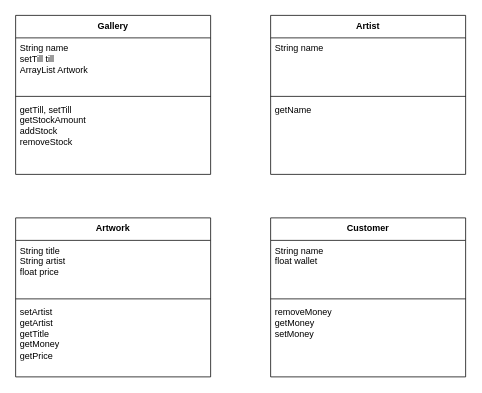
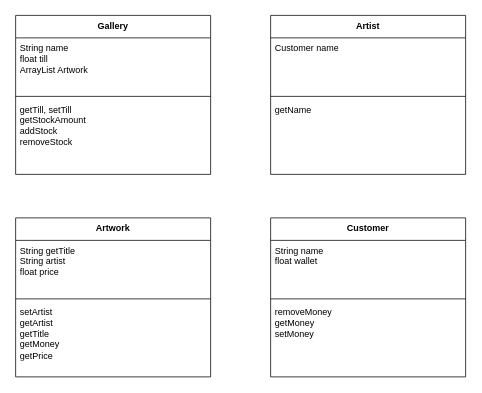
- <mxCell id="7" value="String name" style="text;strokeColor=none;fillColor=none;align=left;verticalAlign=top;spacingLeft=4;spacingRight=4;overflow=hidden;rotatable=0;points=[[0,0.5],[1,0.5]];portConstraint=eastwest;whiteSpace=wrap;html=1;" vertex="1" parent="6"><mxGeometry y="30" width="260" height="74" as="geometry" /></mxCell>
+ <mxCell id="7" value="Customer name" style="text;strokeColor=none;fillColor=none;align=left;verticalAlign=top;spacingLeft=4;spacingRight=4;overflow=hidden;rotatable=0;points=[[0,0.5],[1,0.5]];portConstraint=eastwest;whiteSpace=wrap;html=1;" vertex="1" parent="6"><mxGeometry y="30" width="260" height="74" as="geometry" /></mxCell>
- <mxCell id="3" value="String name&lt;br&gt;setTill till&lt;br&gt;ArrayList Artwork" style="text;strokeColor=none;fillColor=none;align=left;verticalAlign=top;spacingLeft=4;spacingRight=4;overflow=hidden;rotatable=0;points=[[0,0.5],[1,0.5]];portConstraint=eastwest;whiteSpace=wrap;html=1;" vertex="1" parent="2"><mxGeometry y="30" width="260" height="74" as="geometry" /></mxCell>
+ <mxCell id="3" value="String name&lt;br&gt;float till&lt;br&gt;ArrayList Artwork" style="text;strokeColor=none;fillColor=none;align=left;verticalAlign=top;spacingLeft=4;spacingRight=4;overflow=hidden;rotatable=0;points=[[0,0.5],[1,0.5]];portConstraint=eastwest;whiteSpace=wrap;html=1;" vertex="1" parent="2"><mxGeometry y="30" width="260" height="74" as="geometry" /></mxCell>
- <mxCell id="11" value="String title&lt;br&gt;String artist&lt;br&gt;float price" style="text;strokeColor=none;fillColor=none;align=left;verticalAlign=top;spacingLeft=4;spacingRight=4;overflow=hidden;rotatable=0;points=[[0,0.5],[1,0.5]];portConstraint=eastwest;whiteSpace=wrap;html=1;" vertex="1" parent="10"><mxGeometry y="30" width="260" height="74" as="geometry" /></mxCell>
+ <mxCell id="11" value="String getTitle&lt;br&gt;String artist&lt;br&gt;float price" style="text;strokeColor=none;fillColor=none;align=left;verticalAlign=top;spacingLeft=4;spacingRight=4;overflow=hidden;rotatable=0;points=[[0,0.5],[1,0.5]];portConstraint=eastwest;whiteSpace=wrap;html=1;" vertex="1" parent="10"><mxGeometry y="30" width="260" height="74" as="geometry" /></mxCell>
